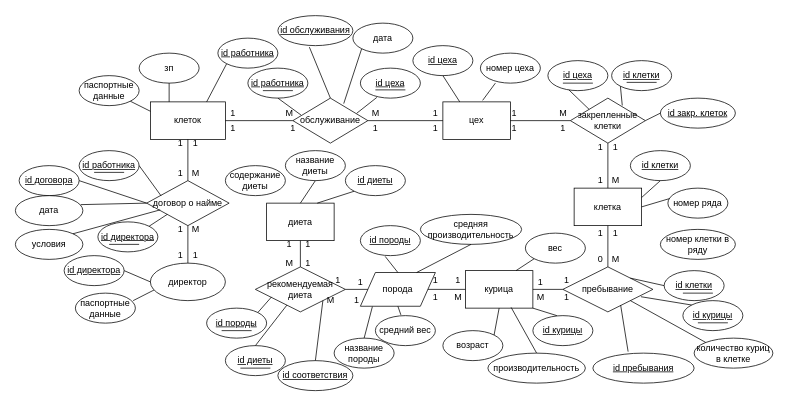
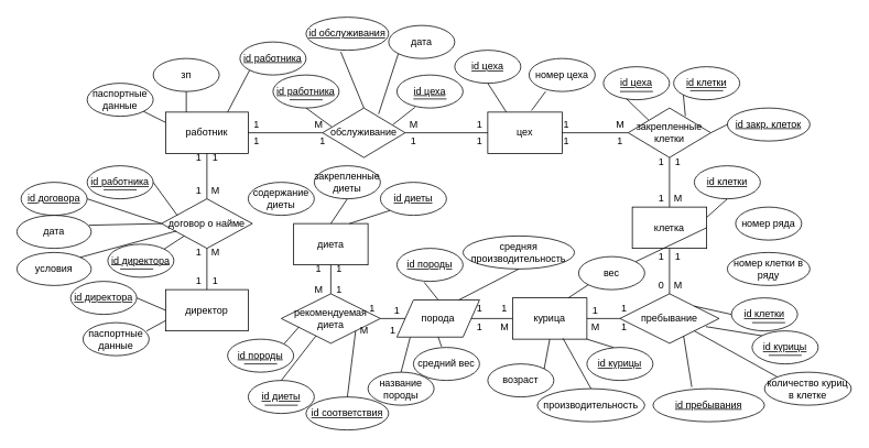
- <mxCell id="2" value="клеток" style="rounded=0;whiteSpace=wrap;html=1;" parent="1" vertex="1"><mxGeometry x="200" y="135" width="100" height="50" as="geometry" /></mxCell>
+ <mxCell id="2" value="работник" style="rounded=0;whiteSpace=wrap;html=1;" parent="1" vertex="1"><mxGeometry x="200" y="135" width="100" height="50" as="geometry" /></mxCell>
- <mxCell id="84" value="название диеты" style="ellipse;whiteSpace=wrap;html=1;" parent="1" vertex="1"><mxGeometry x="380" y="200" width="80" height="40" as="geometry" /></mxCell>
+ <mxCell id="84" value="закрепленные диеты" style="ellipse;whiteSpace=wrap;html=1;" parent="1" vertex="1"><mxGeometry x="380" y="200" width="80" height="40" as="geometry" /></mxCell>
- <mxCell id="45" value="" style="endArrow=none;html=1;entryX=0.025;entryY=0.35;entryDx=0;entryDy=0;entryPerimeter=0;exitX=1;exitY=0.5;exitDx=0;exitDy=0;" parent="1" source="38" target="41" edge="1"><mxGeometry width="50" height="50" relative="1" as="geometry"><mxPoint x="665" y="275" as="sourcePoint" /><mxPoint x="715" y="225" as="targetPoint" /></mxGeometry></mxCell>
+ <mxCell id="45" value="" style="endArrow=none;html=1;exitX=1;exitY=0.5;exitDx=0;exitDy=0;" parent="1" source="38" target="58" edge="1"><mxGeometry width="50" height="50" relative="1" as="geometry"><mxPoint x="665" y="275" as="sourcePoint" /><mxPoint x="715" y="225" as="targetPoint" /></mxGeometry></mxCell>
- <mxCell id="4" value="директор" style="ellipse;whiteSpace=wrap;html=1;" parent="1" vertex="1"><mxGeometry x="200" y="350" width="100" height="50" as="geometry" /></mxCell>
+ <mxCell id="4" value="директор" style="rounded=0;whiteSpace=wrap;html=1;" parent="1" vertex="1"><mxGeometry x="200" y="350" width="100" height="50" as="geometry" /></mxCell>
